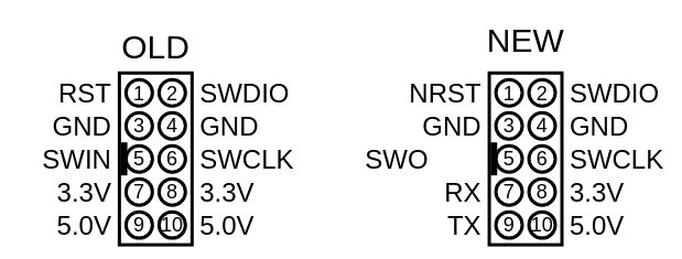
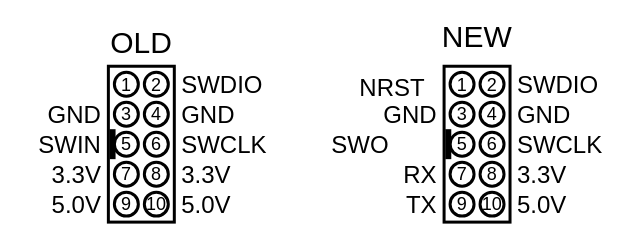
- <mxCell id="36" value="RST" style="text;html=1;strokeColor=none;fillColor=none;align=right;verticalAlign=middle;whiteSpace=wrap;rounded=0;fontSize=40;" vertex="1" parent="1"><mxGeometry x="20" y="130" width="150" height="20" as="geometry" /></mxCell>
- <mxCell id="14" value="NRST" style="text;html=1;strokeColor=none;fillColor=none;align=right;verticalAlign=middle;whiteSpace=wrap;rounded=0;fontSize=40;" vertex="1" parent="1"><mxGeometry x="580" y="130" width="150" height="20" as="geometry" /></mxCell>
+ <mxCell id="14" value="NRST" style="text;html=1;strokeColor=none;fillColor=none;align=right;verticalAlign=middle;whiteSpace=wrap;rounded=0;fontSize=40;" vertex="1" parent="1"><mxGeometry x="560" y="135" width="150" height="20" as="geometry" /></mxCell>
